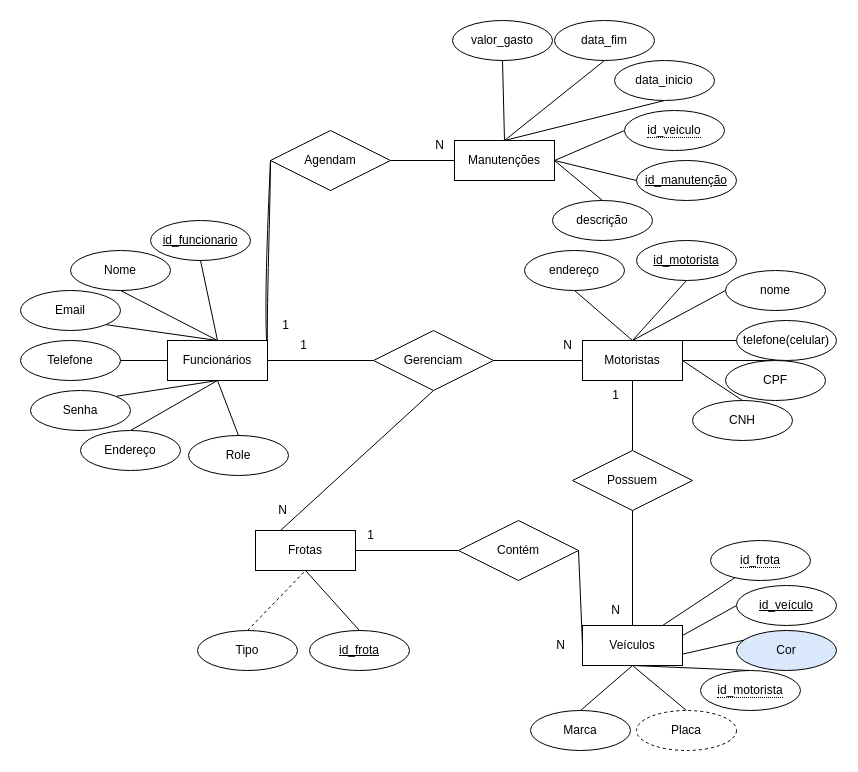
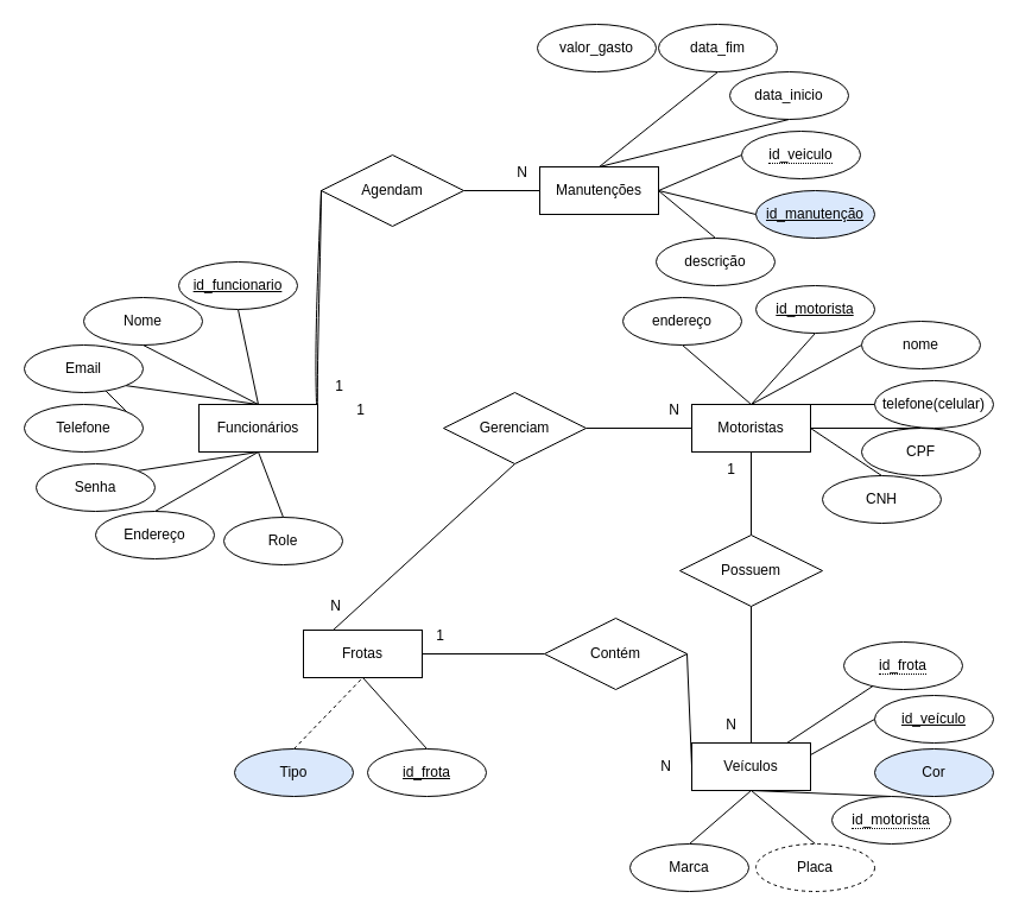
- <mxCell id="61" style="edgeStyle=none;rounded=0;sketch=0;hachureGap=4;jiggle=2;curveFitting=1;html=1;exitX=0.5;exitY=0;exitDx=0;exitDy=0;entryX=0.5;entryY=1;entryDx=0;entryDy=0;shadow=0;strokeColor=default;fontFamily=Architects Daughter;fontSource=https%3A%2F%2Ffonts.googleapis.com%2Fcss%3Ffamily%3DArchitects%2BDaughter;fontSize=16;endArrow=none;endFill=0;" edge="1" parent="1" source="62" target="70"><mxGeometry relative="1" as="geometry" /></mxCell>
- <mxCell id="75" value="id_manutenção" style="ellipse;whiteSpace=wrap;html=1;align=center;fontStyle=4;" vertex="1" parent="1"><mxGeometry x="636" y="160" width="100" height="40" as="geometry" /></mxCell>
+ <mxCell id="75" value="id_manutenção" style="ellipse;whiteSpace=wrap;html=1;align=center;fontStyle=4;fillColor=#dae8fc;" vertex="1" parent="1"><mxGeometry x="636" y="160" width="100" height="40" as="geometry" /></mxCell>
- <mxCell id="13" style="edgeStyle=none;rounded=0;orthogonalLoop=1;jettySize=auto;html=1;exitX=1;exitY=0.5;exitDx=0;exitDy=0;entryX=0;entryY=0.5;entryDx=0;entryDy=0;strokeColor=default;endArrow=none;endFill=0;" parent="1" source="14" target="4" edge="1"><mxGeometry relative="1" as="geometry"><mxPoint x="148" y="360" as="sourcePoint" /></mxGeometry></mxCell>
+ <mxCell id="13" style="edgeStyle=none;rounded=0;orthogonalLoop=1;jettySize=auto;html=1;exitX=1;exitY=0.5;exitDx=0;exitDy=0;strokeColor=default;endArrow=none;endFill=0;" parent="1" source="14" target="10" edge="1"><mxGeometry relative="1" as="geometry"><mxPoint x="148" y="360" as="sourcePoint" /></mxGeometry></mxCell>
- <mxCell id="2" style="edgeStyle=none;rounded=0;orthogonalLoop=1;jettySize=auto;html=1;exitX=1;exitY=0.5;exitDx=0;exitDy=0;entryX=0;entryY=0.5;entryDx=0;entryDy=0;endArrow=none;endFill=0;" parent="1" source="4" target="21" edge="1"><mxGeometry relative="1" as="geometry" /></mxCell>
- <mxCell id="39" style="edgeStyle=none;rounded=0;orthogonalLoop=1;jettySize=auto;html=1;exitX=0.5;exitY=1;exitDx=0;exitDy=0;entryX=0.5;entryY=0;entryDx=0;entryDy=0;strokeColor=default;endArrow=none;endFill=0;" parent="1" source="41" target="48" edge="1"><mxGeometry relative="1" as="geometry" /></mxCell>
- <mxCell id="35" value="Tipo" style="ellipse;whiteSpace=wrap;html=1;align=center;" parent="1" vertex="1"><mxGeometry x="197" y="630" width="100" height="40" as="geometry" /></mxCell>
+ <mxCell id="35" value="Tipo" style="ellipse;whiteSpace=wrap;html=1;align=center;fillColor=#dae8fc;" parent="1" vertex="1"><mxGeometry x="197" y="630" width="100" height="40" as="geometry" /></mxCell>
